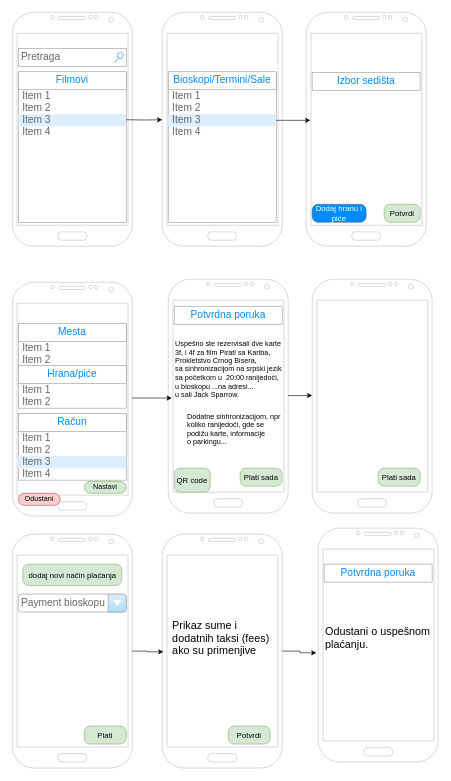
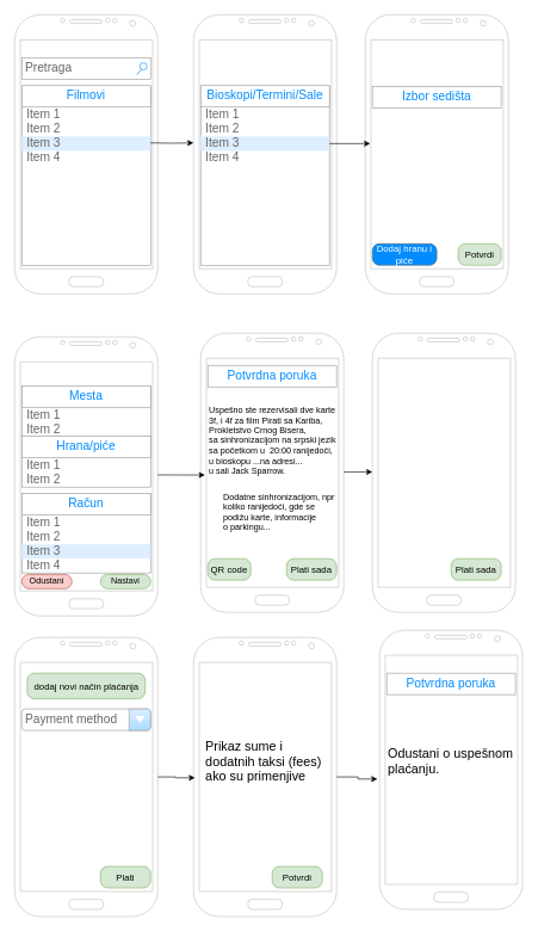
- <mxCell id="46" value="&lt;span style=&quot;font-weight: 400;&quot;&gt;QR code&lt;/span&gt;" style="strokeWidth=1;shadow=0;dashed=0;align=center;html=1;shape=mxgraph.mockup.buttons.button;strokeColor=#82b366;mainText=;buttonStyle=round;fontSize=13;fontStyle=1;fillColor=#d5e8d4;whiteSpace=wrap;" vertex="1" parent="1"><mxGeometry x="290" y="780" width="60" height="40" as="geometry" /></mxCell>
+ <mxCell id="46" value="&lt;span style=&quot;font-weight: 400;&quot;&gt;QR code&lt;/span&gt;" style="strokeWidth=1;shadow=0;dashed=0;align=center;html=1;shape=mxgraph.mockup.buttons.button;strokeColor=#82b366;mainText=;buttonStyle=round;fontSize=13;fontStyle=1;fillColor=#d5e8d4;whiteSpace=wrap;" vertex="1" parent="1"><mxGeometry x="290" y="780" width="60" height="30" as="geometry" /></mxCell>
- <mxCell id="39" value="Odustani" style="strokeWidth=1;shadow=0;dashed=0;align=center;html=1;shape=mxgraph.mockup.buttons.button;strokeColor=#b85450;mainText=;buttonStyle=round;fontSize=12;fontStyle=0;fillColor=#f8cecc;whiteSpace=wrap;" vertex="1" parent="1"><mxGeometry x="30" y="822" width="70" height="20" as="geometry" /></mxCell>
+ <mxCell id="39" value="Odustani" style="strokeWidth=1;shadow=0;dashed=0;align=center;html=1;shape=mxgraph.mockup.buttons.button;strokeColor=#b85450;mainText=;buttonStyle=round;fontSize=12;fontStyle=0;fillColor=#f8cecc;whiteSpace=wrap;" vertex="1" parent="1"><mxGeometry x="30" y="802" width="70" height="20" as="geometry" /></mxCell>
- <mxCell id="53" value="Payment bioskopu" style="strokeWidth=1;shadow=0;dashed=0;align=center;html=1;shape=mxgraph.mockup.forms.comboBox;strokeColor=#999999;fillColor=#ddeeff;align=left;fillColor2=#aaddff;mainText=;fontColor=#666666;fontSize=17;spacingLeft=3;" vertex="1" parent="1"><mxGeometry x="30" y="990" width="180" height="30" as="geometry" /></mxCell>
+ <mxCell id="53" value="Payment method" style="strokeWidth=1;shadow=0;dashed=0;align=center;html=1;shape=mxgraph.mockup.forms.comboBox;strokeColor=#999999;fillColor=#ddeeff;align=left;fillColor2=#aaddff;mainText=;fontColor=#666666;fontSize=17;spacingLeft=3;" vertex="1" parent="1"><mxGeometry x="30" y="990" width="180" height="30" as="geometry" /></mxCell>
